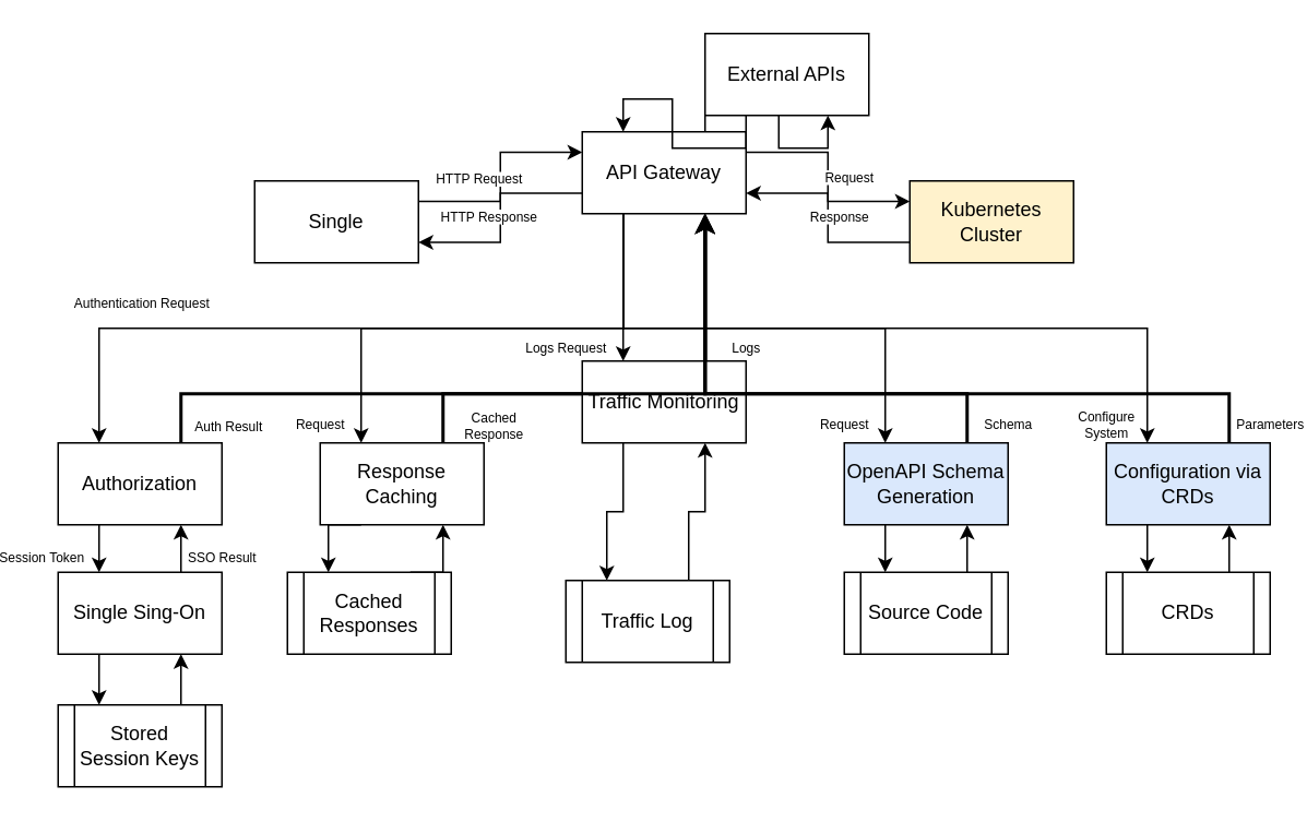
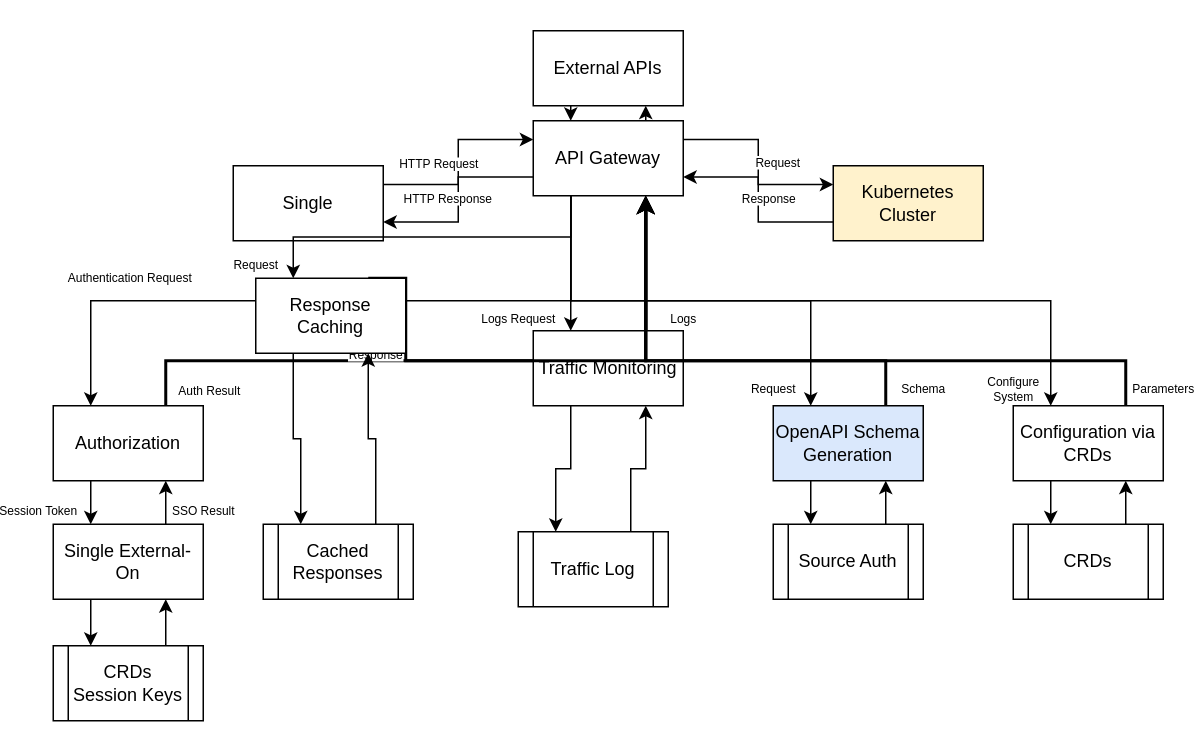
- <mxCell id="39" value="External APIs" style="rounded=0;whiteSpace=wrap;html=1;" parent="1" vertex="1"><mxGeometry x="415" y="20" width="100" height="50" as="geometry" /></mxCell>
+ <mxCell id="39" value="External APIs" style="rounded=0;whiteSpace=wrap;html=1;" parent="1" vertex="1"><mxGeometry x="340" y="20" width="100" height="50" as="geometry" /></mxCell>
- <mxCell id="30" value="Response Caching" style="rounded=0;whiteSpace=wrap;html=1;" parent="1" vertex="1"><mxGeometry x="180" y="270" width="100" height="50" as="geometry" /></mxCell>
+ <mxCell id="30" value="Response Caching" style="rounded=0;whiteSpace=wrap;html=1;" parent="1" vertex="1"><mxGeometry x="155" y="185" width="100" height="50" as="geometry" /></mxCell>
- <mxCell id="42" value="Configuration via CRDs" style="rounded=0;whiteSpace=wrap;html=1;fillColor=#dae8fc;" parent="1" vertex="1"><mxGeometry x="660" y="270" width="100" height="50" as="geometry" /></mxCell>
+ <mxCell id="42" value="Configuration via CRDs" style="rounded=0;whiteSpace=wrap;html=1;" parent="1" vertex="1"><mxGeometry x="660" y="270" width="100" height="50" as="geometry" /></mxCell>
- <mxCell id="18" value="Single Sing-On" style="rounded=0;whiteSpace=wrap;html=1;" parent="1" vertex="1"><mxGeometry x="20" y="349" width="100" height="50" as="geometry" /></mxCell>
+ <mxCell id="18" value="Single External-On" style="rounded=0;whiteSpace=wrap;html=1;" parent="1" vertex="1"><mxGeometry x="20" y="349" width="100" height="50" as="geometry" /></mxCell>
- <mxCell id="37" value="Source Code" style="shape=process;whiteSpace=wrap;html=1;backgroundOutline=1;" parent="1" vertex="1"><mxGeometry x="500" y="349" width="100" height="50" as="geometry" /></mxCell>
+ <mxCell id="37" value="Source Auth" style="shape=process;whiteSpace=wrap;html=1;backgroundOutline=1;" parent="1" vertex="1"><mxGeometry x="500" y="349" width="100" height="50" as="geometry" /></mxCell>
- <mxCell id="20" value="Stored Session Keys" style="shape=process;whiteSpace=wrap;html=1;backgroundOutline=1;" parent="1" vertex="1"><mxGeometry x="20" y="430" width="100" height="50" as="geometry" /></mxCell>
+ <mxCell id="20" value="CRDs Session Keys" style="shape=process;whiteSpace=wrap;html=1;backgroundOutline=1;" parent="1" vertex="1"><mxGeometry x="20" y="430" width="100" height="50" as="geometry" /></mxCell>
